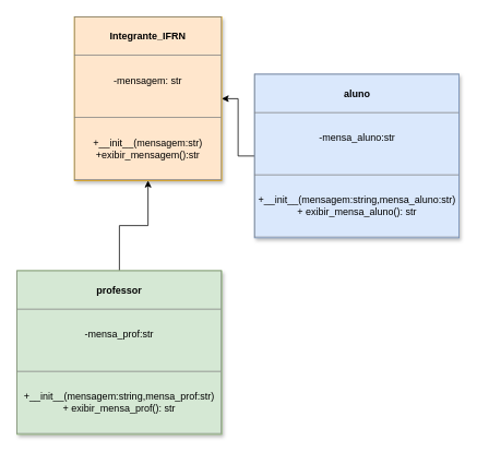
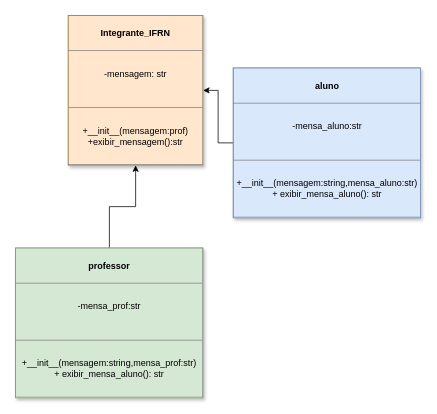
- <mxCell id="2" value="&lt;table border=&quot;1&quot; width=&quot;100%&quot; height=&quot;100%&quot; cellpadding=&quot;4&quot; style=&quot;width:100%;height:100%;border-collapse:collapse;&quot;&gt;&lt;tbody&gt;&lt;tr&gt;&lt;th align=&quot;center&quot;&gt;Integrante_IFRN&lt;br&gt;&lt;/th&gt;&lt;/tr&gt;&lt;tr&gt;&lt;td align=&quot;center&quot;&gt;-mensagem: str&lt;br&gt;&lt;br&gt;&lt;/td&gt;&lt;/tr&gt;&lt;tr&gt;&lt;td align=&quot;center&quot;&gt;+__init__(mensagem:str)&lt;br&gt;+exibir_mensagem():str&lt;/td&gt;&lt;/tr&gt;&lt;/tbody&gt;&lt;/table&gt;" style="text;html=1;whiteSpace=wrap;strokeColor=#d79b00;fillColor=#ffe6cc;overflow=fill;shadow=1;" vertex="1" parent="1"><mxGeometry x="90" y="20" width="180" height="200" as="geometry" /></mxCell>
+ <mxCell id="2" value="&lt;table border=&quot;1&quot; width=&quot;100%&quot; height=&quot;100%&quot; cellpadding=&quot;4&quot; style=&quot;width:100%;height:100%;border-collapse:collapse;&quot;&gt;&lt;tbody&gt;&lt;tr&gt;&lt;th align=&quot;center&quot;&gt;Integrante_IFRN&lt;br&gt;&lt;/th&gt;&lt;/tr&gt;&lt;tr&gt;&lt;td align=&quot;center&quot;&gt;-mensagem: str&lt;br&gt;&lt;br&gt;&lt;/td&gt;&lt;/tr&gt;&lt;tr&gt;&lt;td align=&quot;center&quot;&gt;+__init__(mensagem:prof)&lt;br&gt;+exibir_mensagem():str&lt;/td&gt;&lt;/tr&gt;&lt;/tbody&gt;&lt;/table&gt;" style="text;html=1;whiteSpace=wrap;strokeColor=#d79b00;fillColor=#ffe6cc;overflow=fill;shadow=1;" vertex="1" parent="1"><mxGeometry x="90" y="20" width="180" height="200" as="geometry" /></mxCell>
- <mxCell id="4" value="&lt;table border=&quot;1&quot; width=&quot;100%&quot; height=&quot;100%&quot; cellpadding=&quot;4&quot; style=&quot;width:100%;height:100%;border-collapse:collapse;&quot;&gt;&lt;tbody&gt;&lt;tr&gt;&lt;th align=&quot;center&quot;&gt;professor&lt;br&gt;&lt;/th&gt;&lt;/tr&gt;&lt;tr&gt;&lt;td align=&quot;center&quot;&gt;-mensa_prof:str&lt;br&gt;&lt;br&gt;&lt;/td&gt;&lt;/tr&gt;&lt;tr&gt;&lt;td align=&quot;center&quot;&gt;+__init__(mensagem:string,mensa_prof:str)&lt;br&gt;+ exibir_mensa_prof(): str&lt;br&gt;&lt;/td&gt;&lt;/tr&gt;&lt;/tbody&gt;&lt;/table&gt;" style="text;html=1;whiteSpace=wrap;strokeColor=#82b366;fillColor=#d5e8d4;overflow=fill;shadow=1;" vertex="1" parent="1"><mxGeometry x="20" y="330" width="250" height="200" as="geometry" /></mxCell>
+ <mxCell id="4" value="&lt;table border=&quot;1&quot; width=&quot;100%&quot; height=&quot;100%&quot; cellpadding=&quot;4&quot; style=&quot;width:100%;height:100%;border-collapse:collapse;&quot;&gt;&lt;tbody&gt;&lt;tr&gt;&lt;th align=&quot;center&quot;&gt;professor&lt;br&gt;&lt;/th&gt;&lt;/tr&gt;&lt;tr&gt;&lt;td align=&quot;center&quot;&gt;-mensa_prof:str&lt;br&gt;&lt;br&gt;&lt;/td&gt;&lt;/tr&gt;&lt;tr&gt;&lt;td align=&quot;center&quot;&gt;+__init__(mensagem:string,mensa_prof:str)&lt;br&gt;+ exibir_mensa_aluno(): str&lt;br&gt;&lt;/td&gt;&lt;/tr&gt;&lt;/tbody&gt;&lt;/table&gt;" style="text;html=1;whiteSpace=wrap;strokeColor=#82b366;fillColor=#d5e8d4;overflow=fill;shadow=1;" vertex="1" parent="1"><mxGeometry x="20" y="330" width="250" height="200" as="geometry" /></mxCell>
